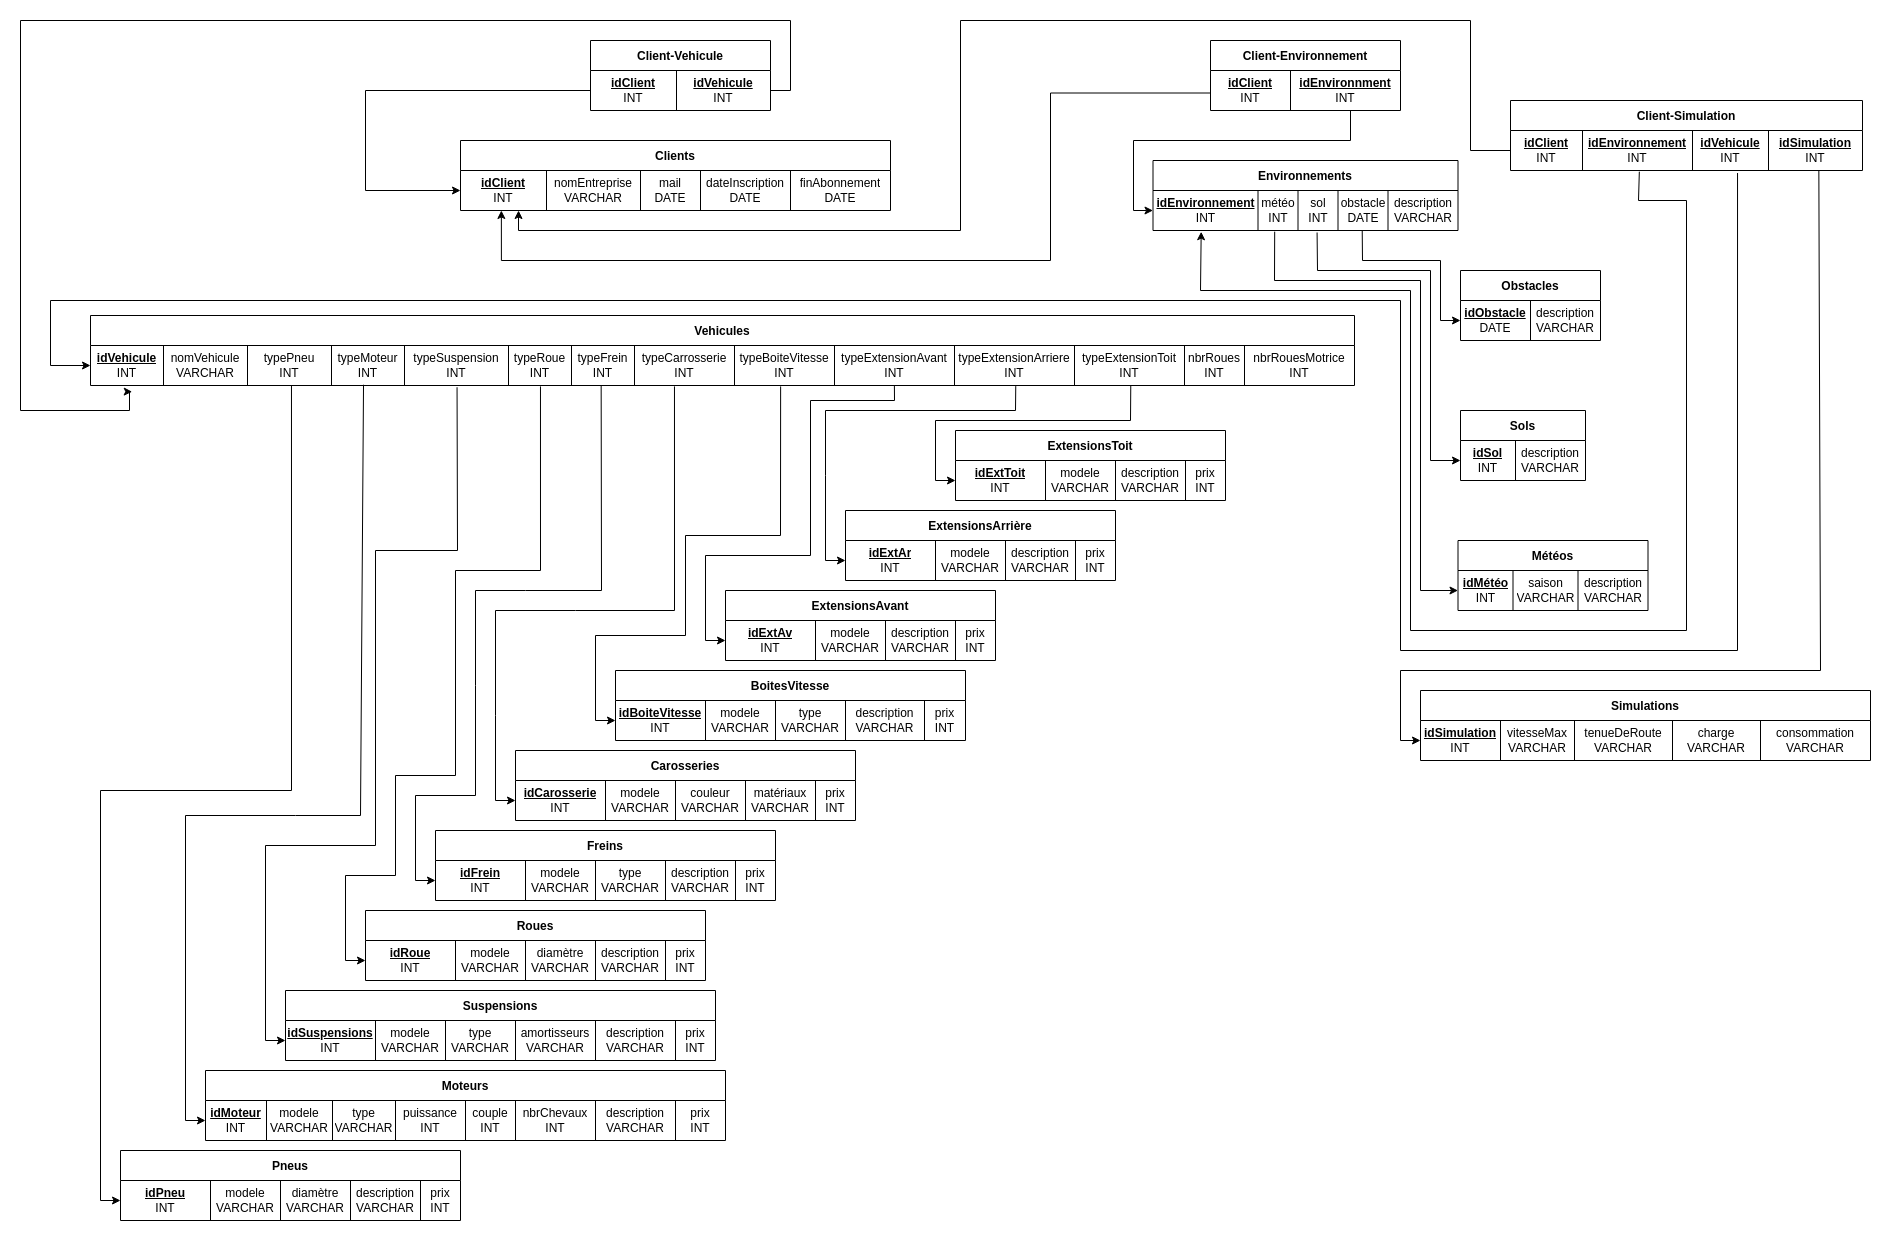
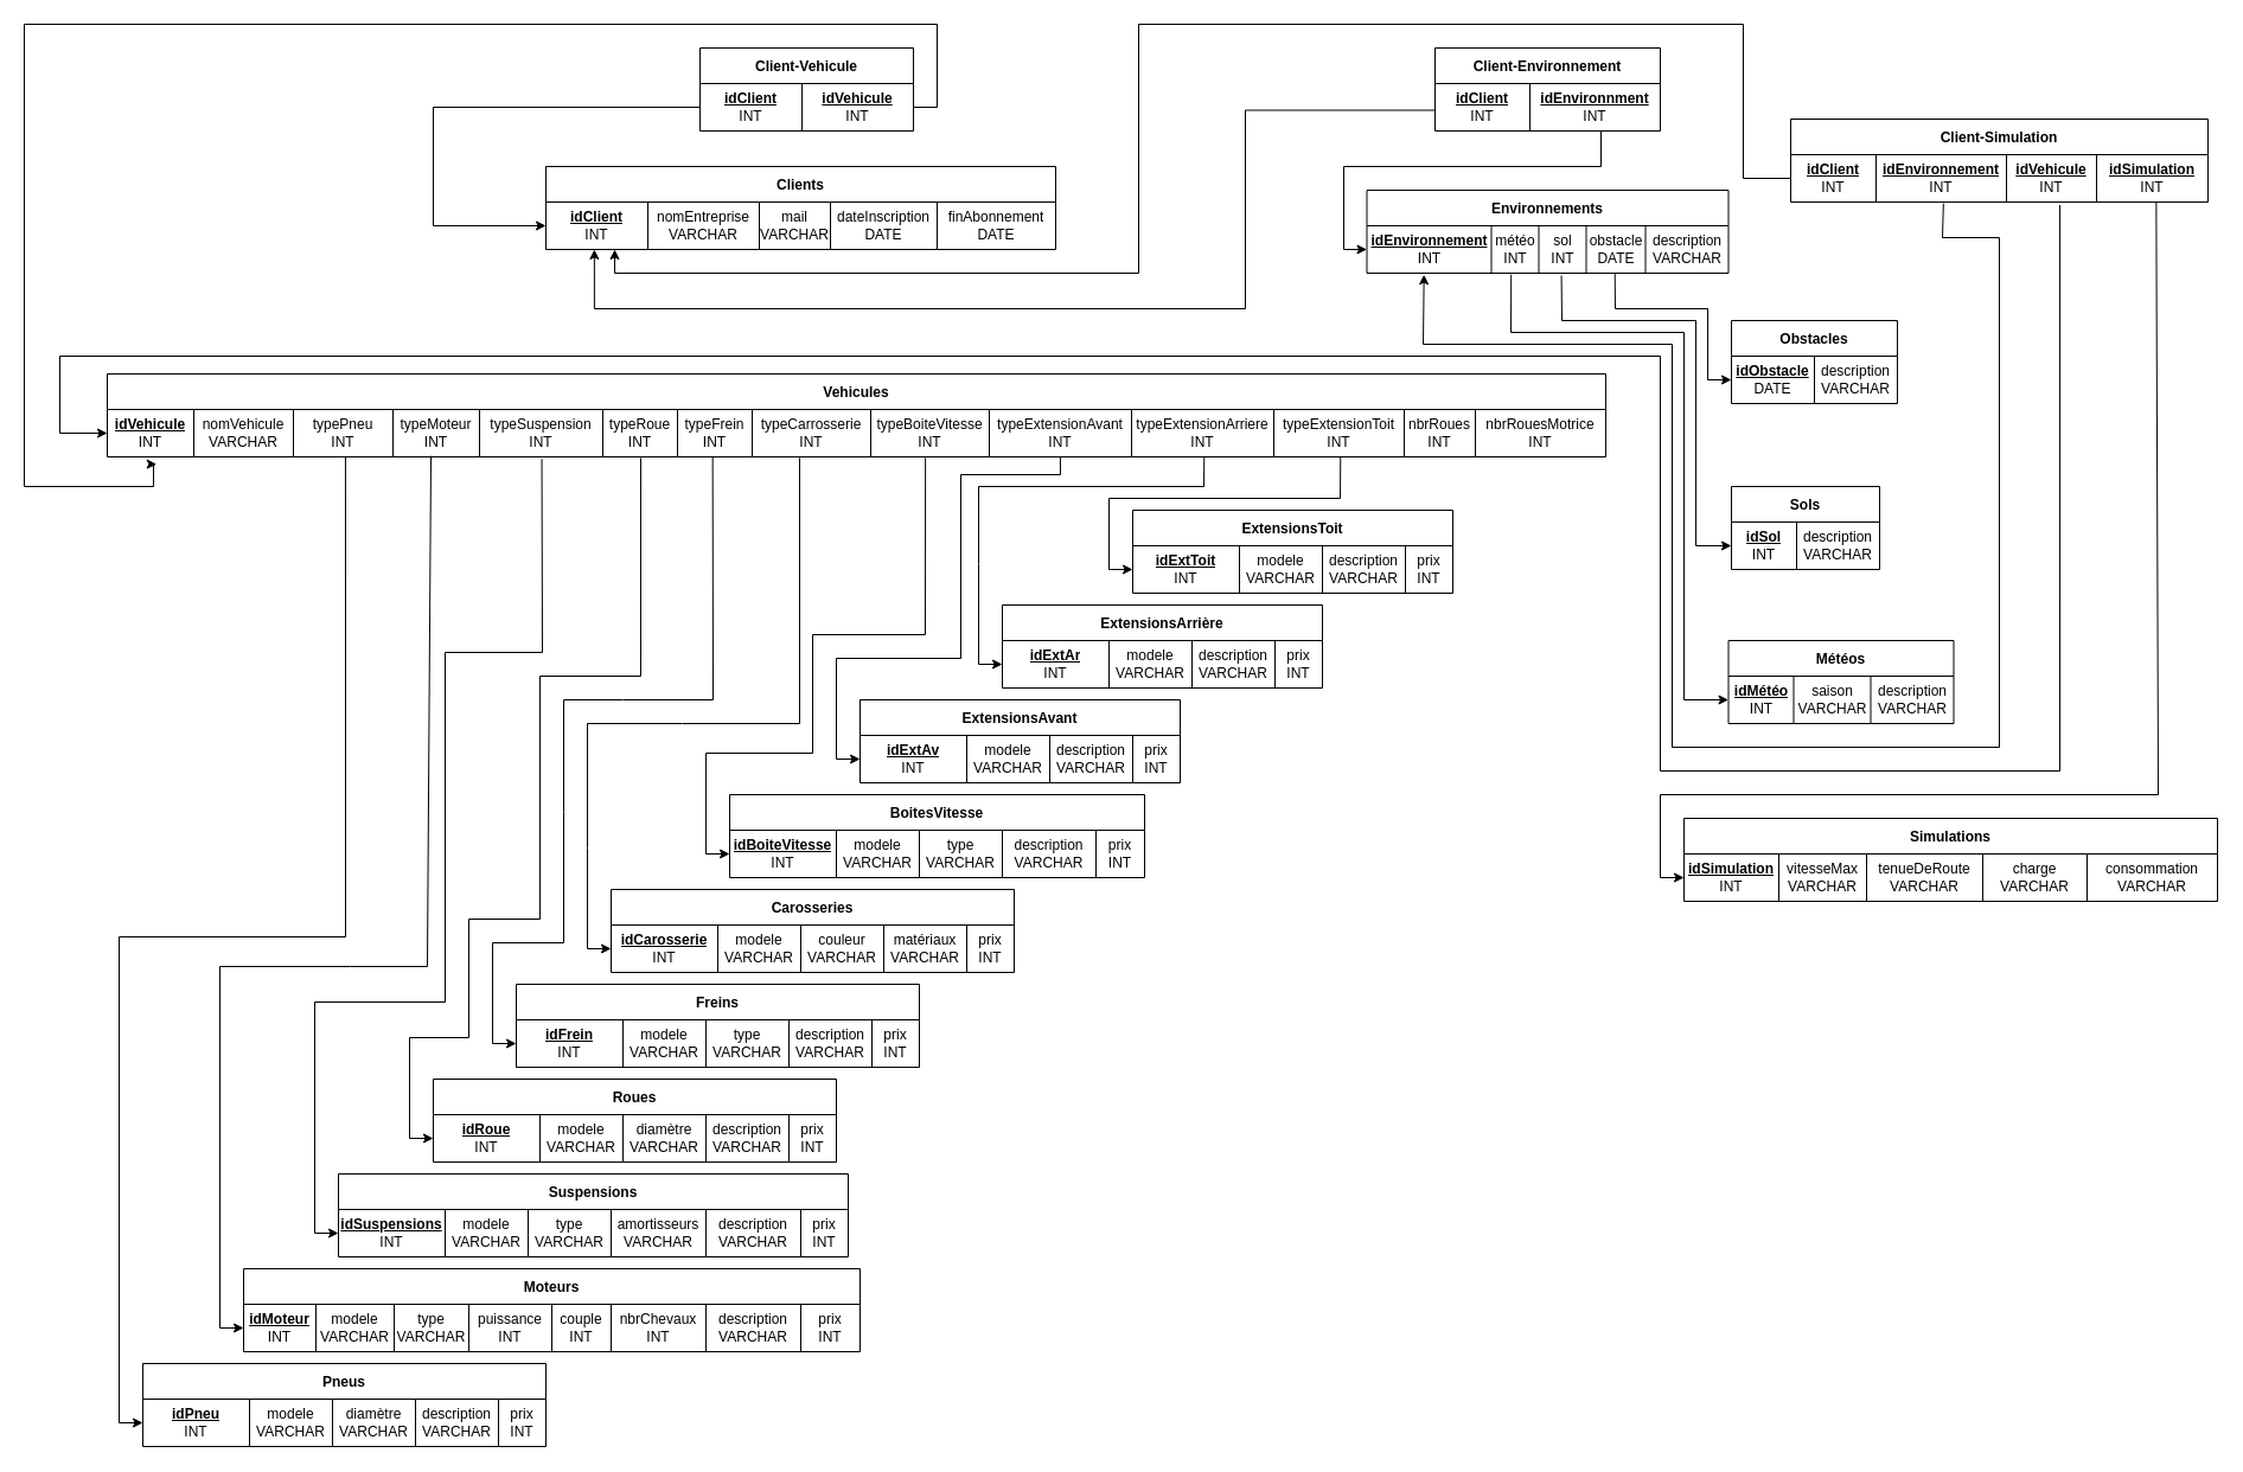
- <mxCell id="6" value="&lt;div&gt;mail&lt;/div&gt;&lt;div&gt;DATE&lt;br&gt;&lt;/div&gt;" style="shape=partialRectangle;html=1;whiteSpace=wrap;connectable=0;fillColor=none;top=0;left=0;bottom=0;right=0;overflow=hidden;" parent="3" vertex="1"><mxGeometry x="180" width="60" height="40" as="geometry"><mxRectangle width="60" height="40" as="alternateBounds" /></mxGeometry></mxCell>
+ <mxCell id="6" value="&lt;div&gt;mail&lt;/div&gt;&lt;div&gt;VARCHAR&lt;br&gt;&lt;/div&gt;" style="shape=partialRectangle;html=1;whiteSpace=wrap;connectable=0;fillColor=none;top=0;left=0;bottom=0;right=0;overflow=hidden;" parent="3" vertex="1"><mxGeometry x="180" width="60" height="40" as="geometry"><mxRectangle width="60" height="40" as="alternateBounds" /></mxGeometry></mxCell>
